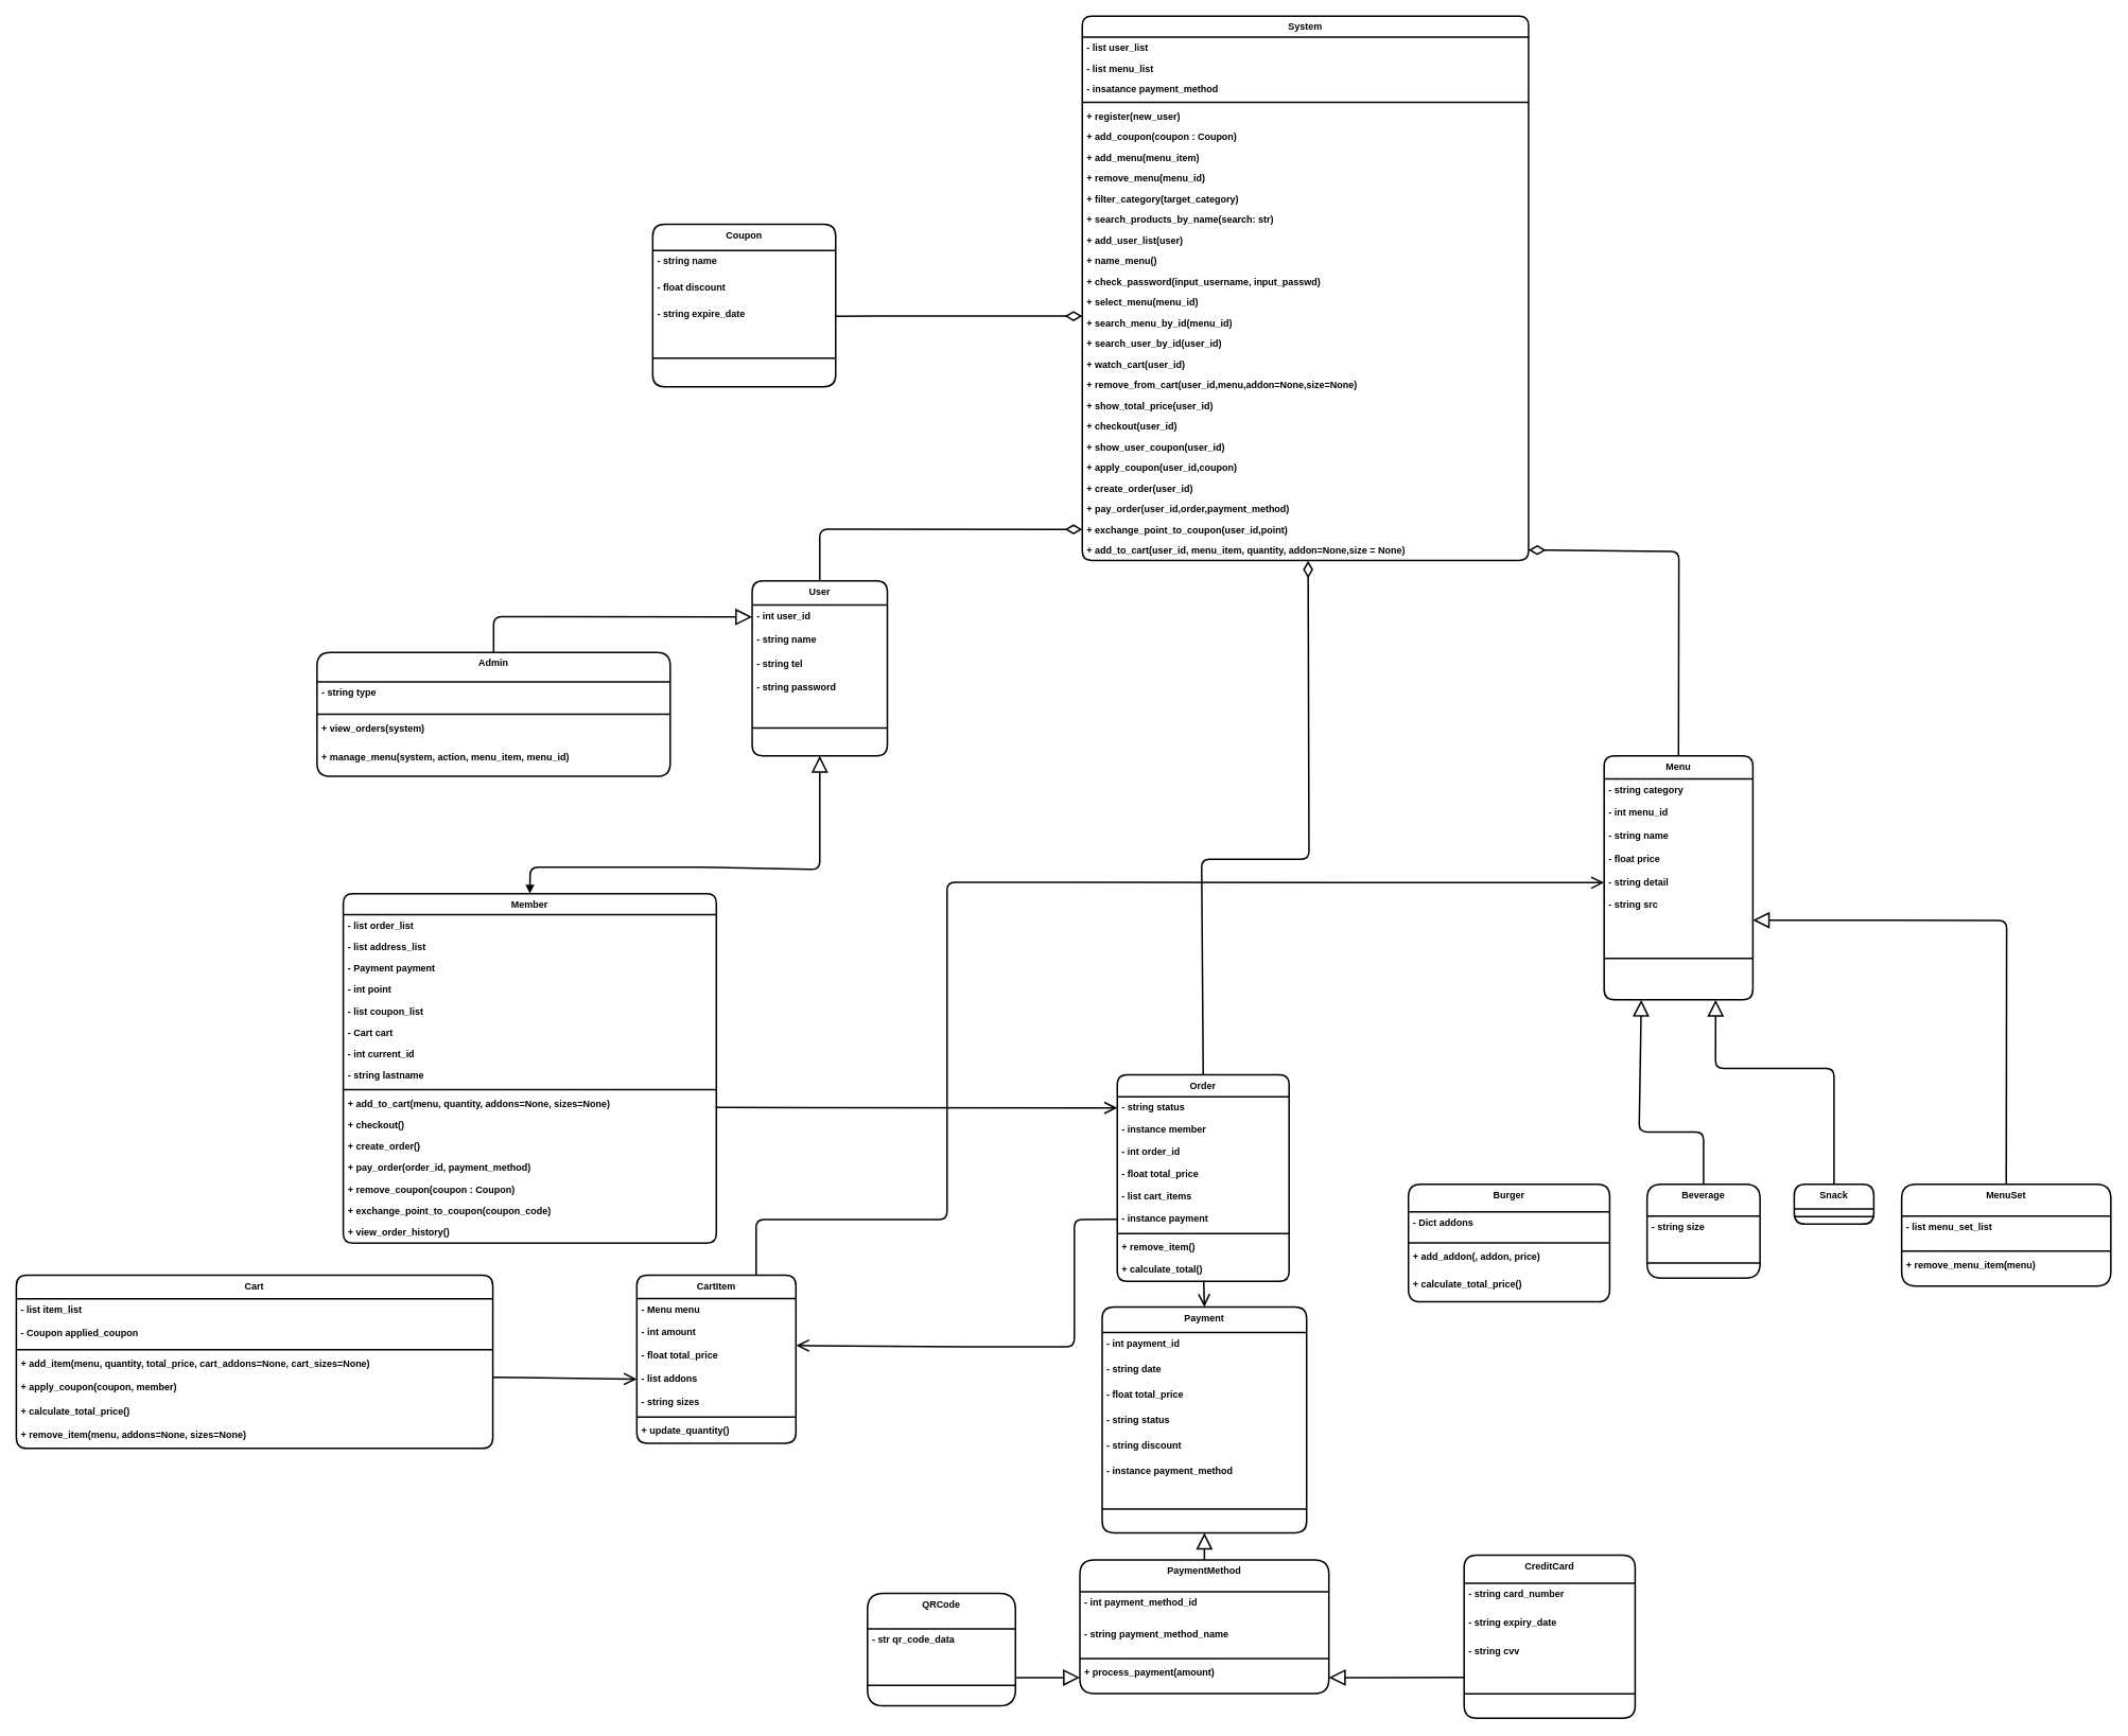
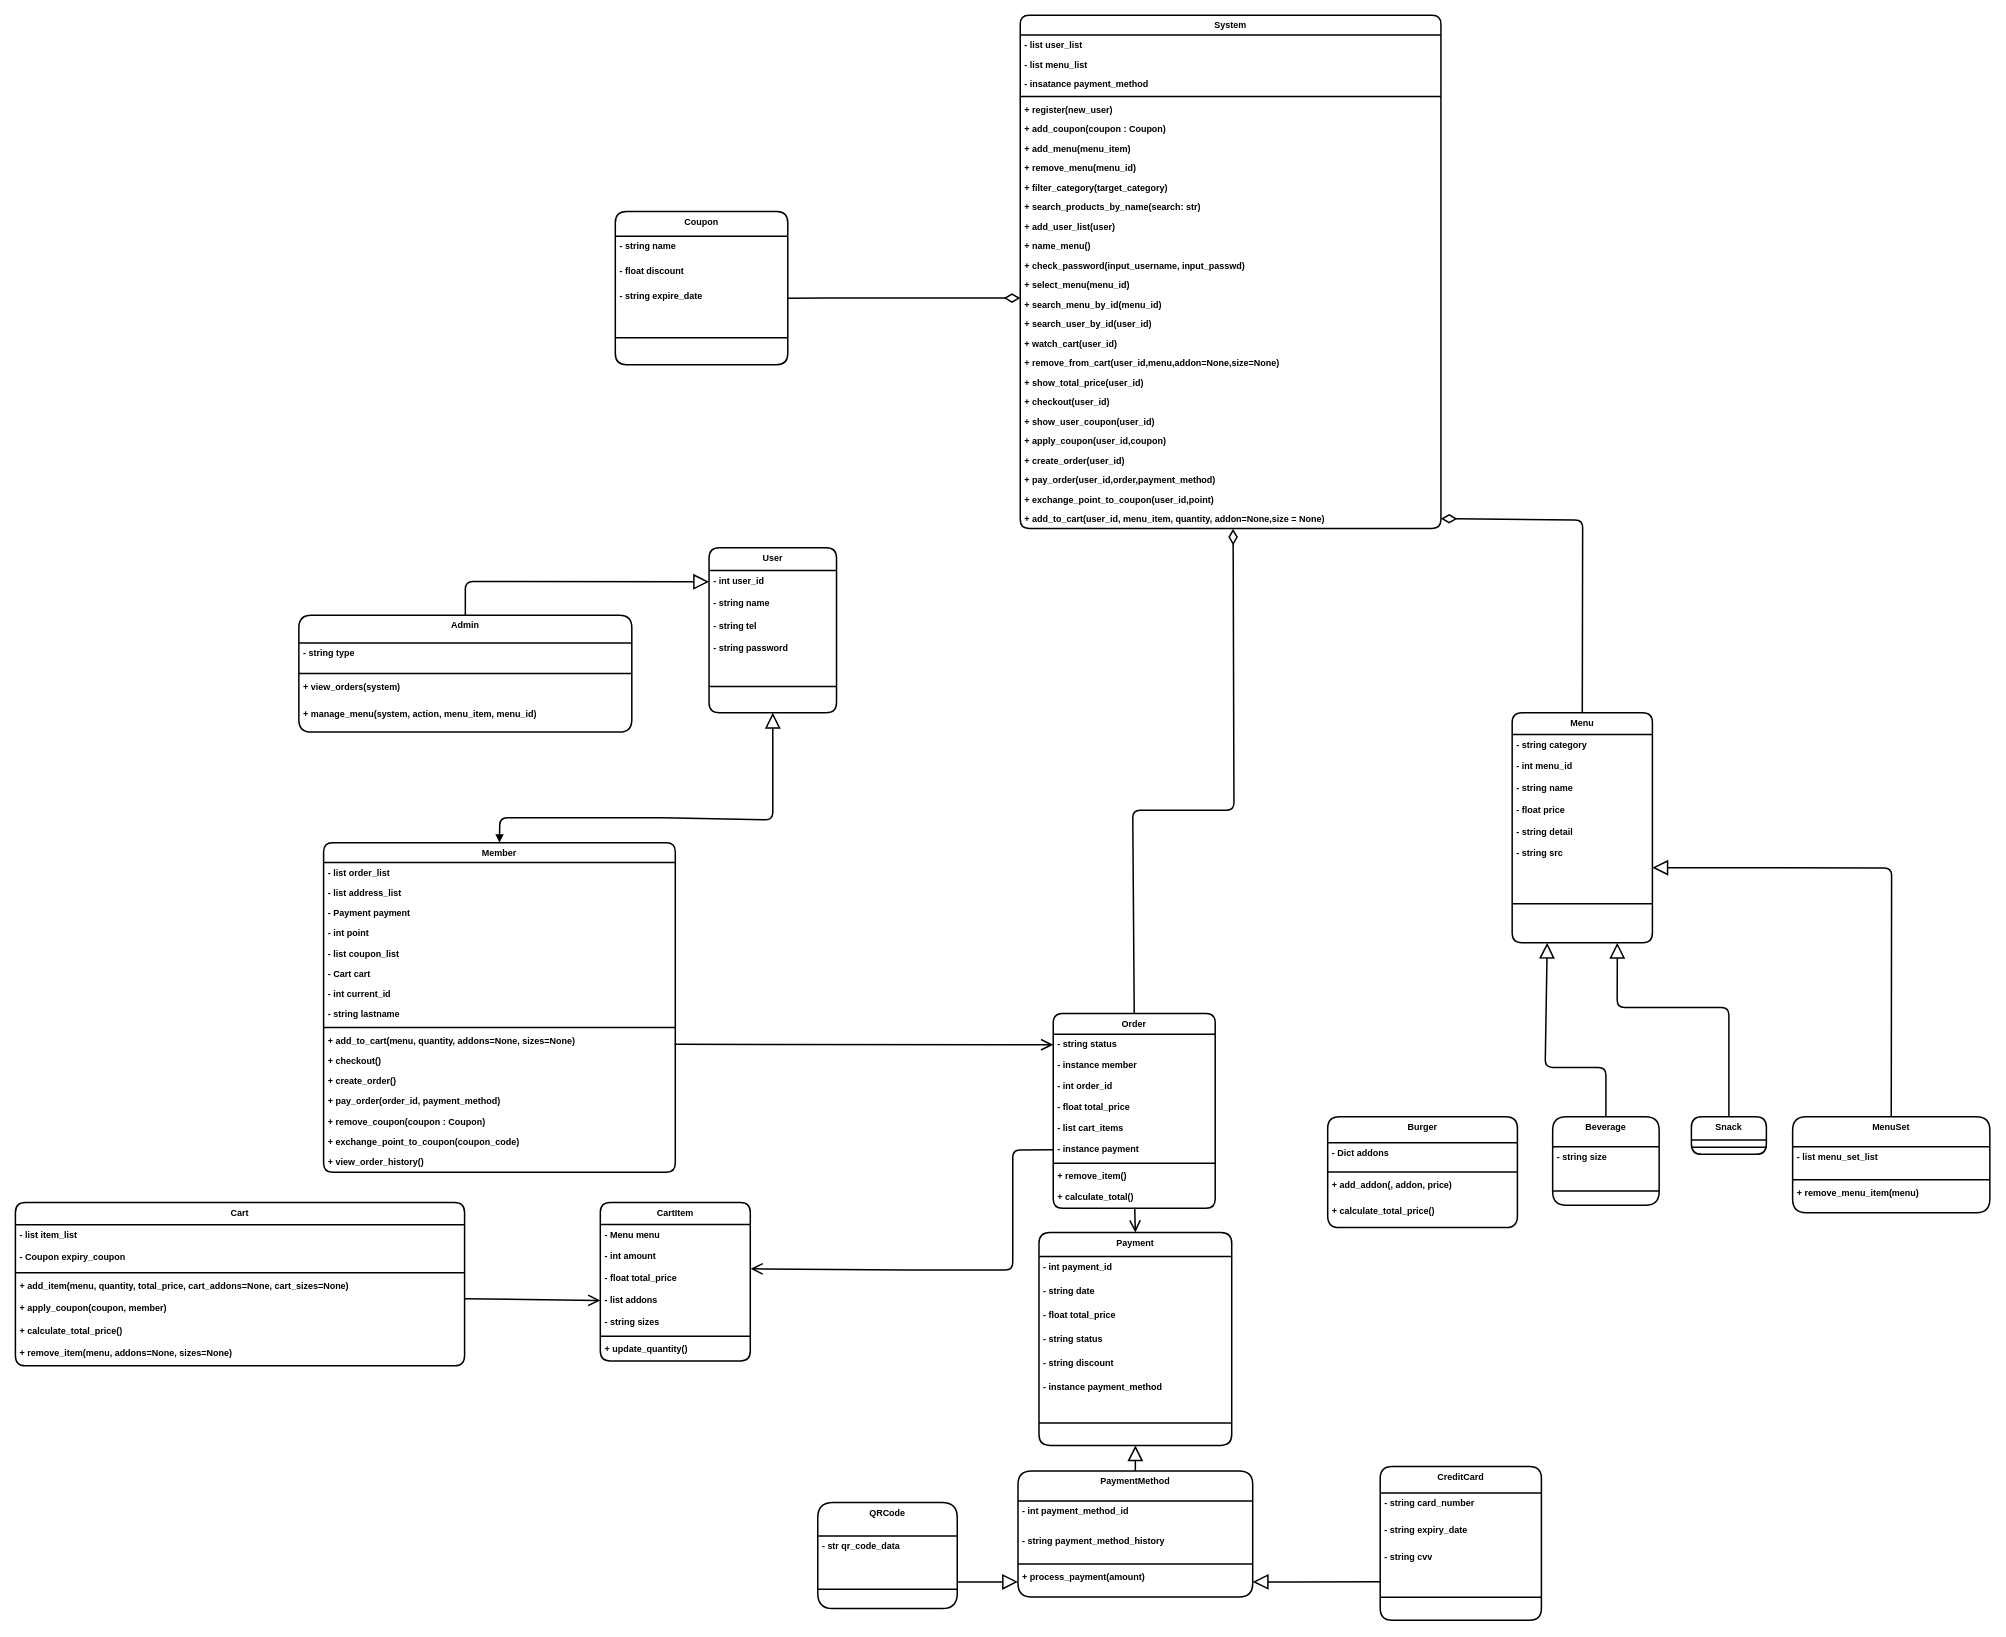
- <mxCell id="140" value="" style="curved=0;startArrow=diamondThin;endArrow=none;endSize=12;entryX=0.5;entryY=0;rounded=1;startFill=0;startSize=16;strokeWidth=2;fontStyle=1;exitX=0;exitY=0.5;exitDx=0;exitDy=0;" edge="1" parent="1" source="129" target="2"><mxGeometry relative="1" as="geometry"><Array as="points"><mxPoint x="1030" y="665" /></Array><mxPoint x="1350" y="663" as="sourcePoint" /></mxGeometry></mxCell>
- <mxCell id="138" value="" style="curved=0;startArrow=none;endArrow=open;endSize=12;exitX=0.75;exitY=0;entryX=0;entryY=0.5;rounded=1;exitDx=0;exitDy=0;entryDx=0;entryDy=0;strokeWidth=2;fontStyle=1" edge="1" parent="1" source="70" target="35"><mxGeometry relative="1" as="geometry"><Array as="points"><mxPoint x="950" y="1533" /><mxPoint x="1190" y="1533" /><mxPoint x="1190" y="1109" /></Array></mxGeometry></mxCell>
- <mxCell id="64" value="- Coupon applied_coupon" style="text;strokeColor=none;fillColor=none;align=left;verticalAlign=top;spacingLeft=4;spacingRight=4;overflow=hidden;rotatable=0;points=[[0,0.5],[1,0.5]];portConstraint=eastwest;rounded=1;strokeWidth=2;fontStyle=1" vertex="1" parent="62"><mxGeometry y="59.818" width="599" height="30" as="geometry" /></mxCell>
+ <mxCell id="64" value="- Coupon expiry_coupon" style="text;strokeColor=none;fillColor=none;align=left;verticalAlign=top;spacingLeft=4;spacingRight=4;overflow=hidden;rotatable=0;points=[[0,0.5],[1,0.5]];portConstraint=eastwest;rounded=1;strokeWidth=2;fontStyle=1" vertex="1" parent="62"><mxGeometry y="59.818" width="599" height="30" as="geometry" /></mxCell>
- <mxCell id="88" value="- string payment_method_name" style="text;strokeColor=none;fillColor=none;align=left;verticalAlign=top;spacingLeft=4;spacingRight=4;overflow=hidden;rotatable=0;points=[[0,0.5],[1,0.5]];portConstraint=eastwest;rounded=1;strokeWidth=2;fontStyle=1" vertex="1" parent="86"><mxGeometry y="80" width="313" height="40" as="geometry" /></mxCell>
+ <mxCell id="88" value="- string payment_method_history" style="text;strokeColor=none;fillColor=none;align=left;verticalAlign=top;spacingLeft=4;spacingRight=4;overflow=hidden;rotatable=0;points=[[0,0.5],[1,0.5]];portConstraint=eastwest;rounded=1;strokeWidth=2;fontStyle=1" vertex="1" parent="86"><mxGeometry y="80" width="313" height="40" as="geometry" /></mxCell>
